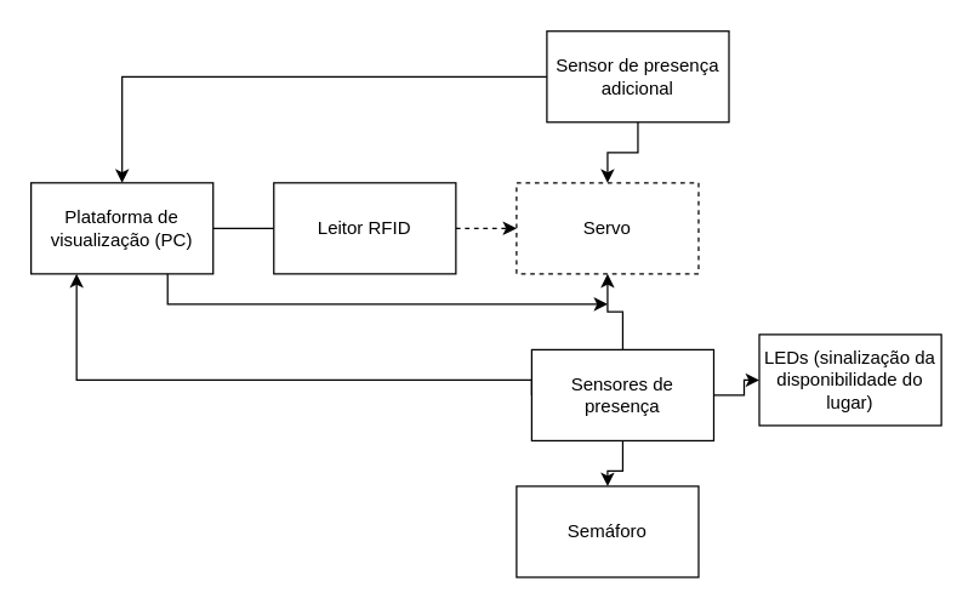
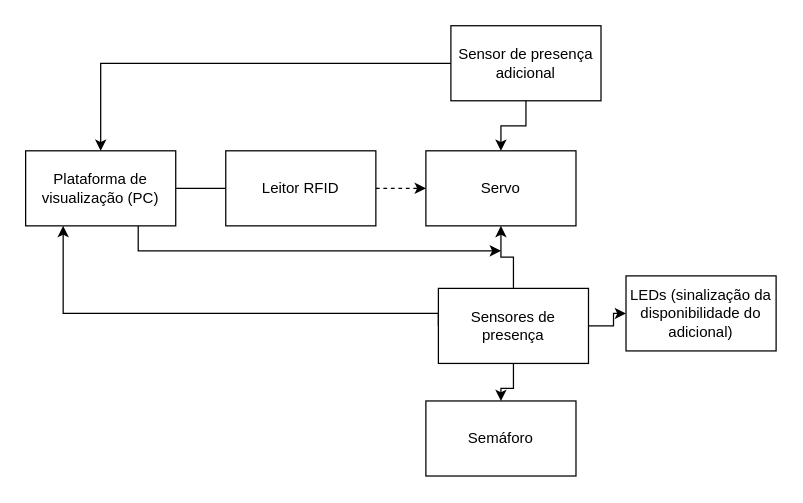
- <mxCell id="17" value="Servo" style="rounded=0;whiteSpace=wrap;html=1;dashed=1;" parent="1" vertex="1"><mxGeometry x="340" y="120" width="120" height="60" as="geometry" /></mxCell>
+ <mxCell id="17" value="Servo" style="rounded=0;whiteSpace=wrap;html=1;" parent="1" vertex="1"><mxGeometry x="340" y="120" width="120" height="60" as="geometry" /></mxCell>
- <mxCell id="16" value="LEDs (sinalização da disponibilidade do lugar)" style="rounded=0;whiteSpace=wrap;html=1;" parent="1" vertex="1"><mxGeometry x="500" y="220" width="120" height="60" as="geometry" /></mxCell>
+ <mxCell id="16" value="LEDs (sinalização da disponibilidade do adicional)" style="rounded=0;whiteSpace=wrap;html=1;" parent="1" vertex="1"><mxGeometry x="500" y="220" width="120" height="60" as="geometry" /></mxCell>
